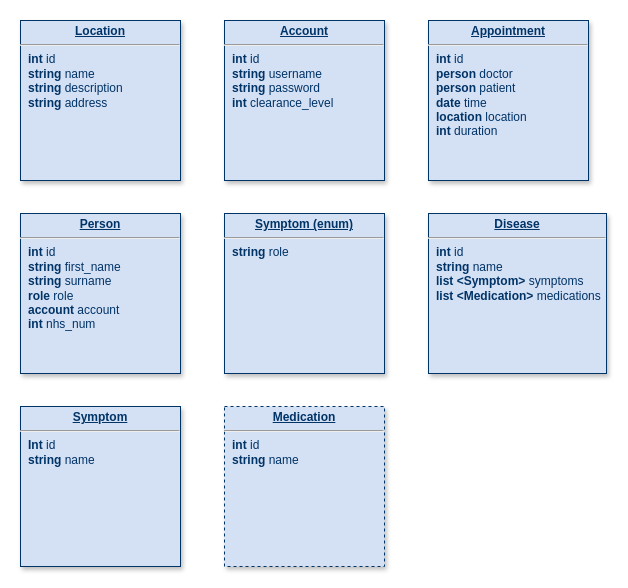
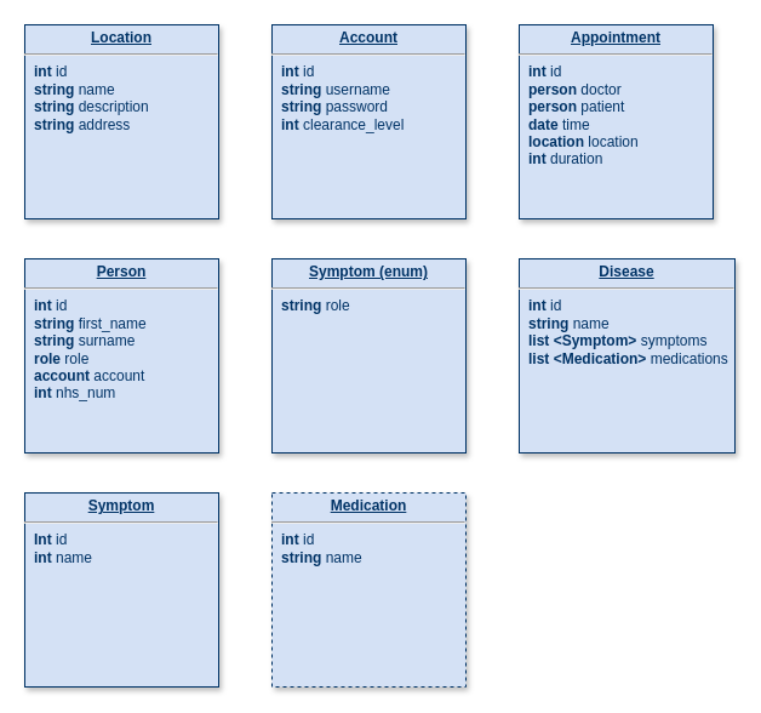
- <mxCell id="8" value="&lt;p style=&quot;margin: 0px ; margin-top: 4px ; text-align: center ; text-decoration: underline&quot;&gt;&lt;strong&gt;Symptom&lt;/strong&gt;&lt;/p&gt;&lt;hr&gt;&lt;p style=&quot;margin: 0px ; margin-left: 8px&quot;&gt;&lt;b&gt;Int &lt;/b&gt;id&lt;/p&gt;&lt;p style=&quot;margin: 0px ; margin-left: 8px&quot;&gt;&lt;b&gt;string &lt;/b&gt;name&lt;/p&gt;" style="verticalAlign=top;align=left;overflow=fill;fontSize=12;fontFamily=Helvetica;html=1;strokeColor=#003366;shadow=1;fillColor=#D4E1F5;fontColor=#003366" parent="1" vertex="1"><mxGeometry x="20" y="406" width="160" height="160" as="geometry" /></mxCell>
+ <mxCell id="8" value="&lt;p style=&quot;margin: 0px ; margin-top: 4px ; text-align: center ; text-decoration: underline&quot;&gt;&lt;strong&gt;Symptom&lt;/strong&gt;&lt;/p&gt;&lt;hr&gt;&lt;p style=&quot;margin: 0px ; margin-left: 8px&quot;&gt;&lt;b&gt;Int &lt;/b&gt;id&lt;/p&gt;&lt;p style=&quot;margin: 0px ; margin-left: 8px&quot;&gt;&lt;b&gt;int &lt;/b&gt;name&lt;/p&gt;" style="verticalAlign=top;align=left;overflow=fill;fontSize=12;fontFamily=Helvetica;html=1;strokeColor=#003366;shadow=1;fillColor=#D4E1F5;fontColor=#003366" parent="1" vertex="1"><mxGeometry x="20" y="406" width="160" height="160" as="geometry" /></mxCell>
